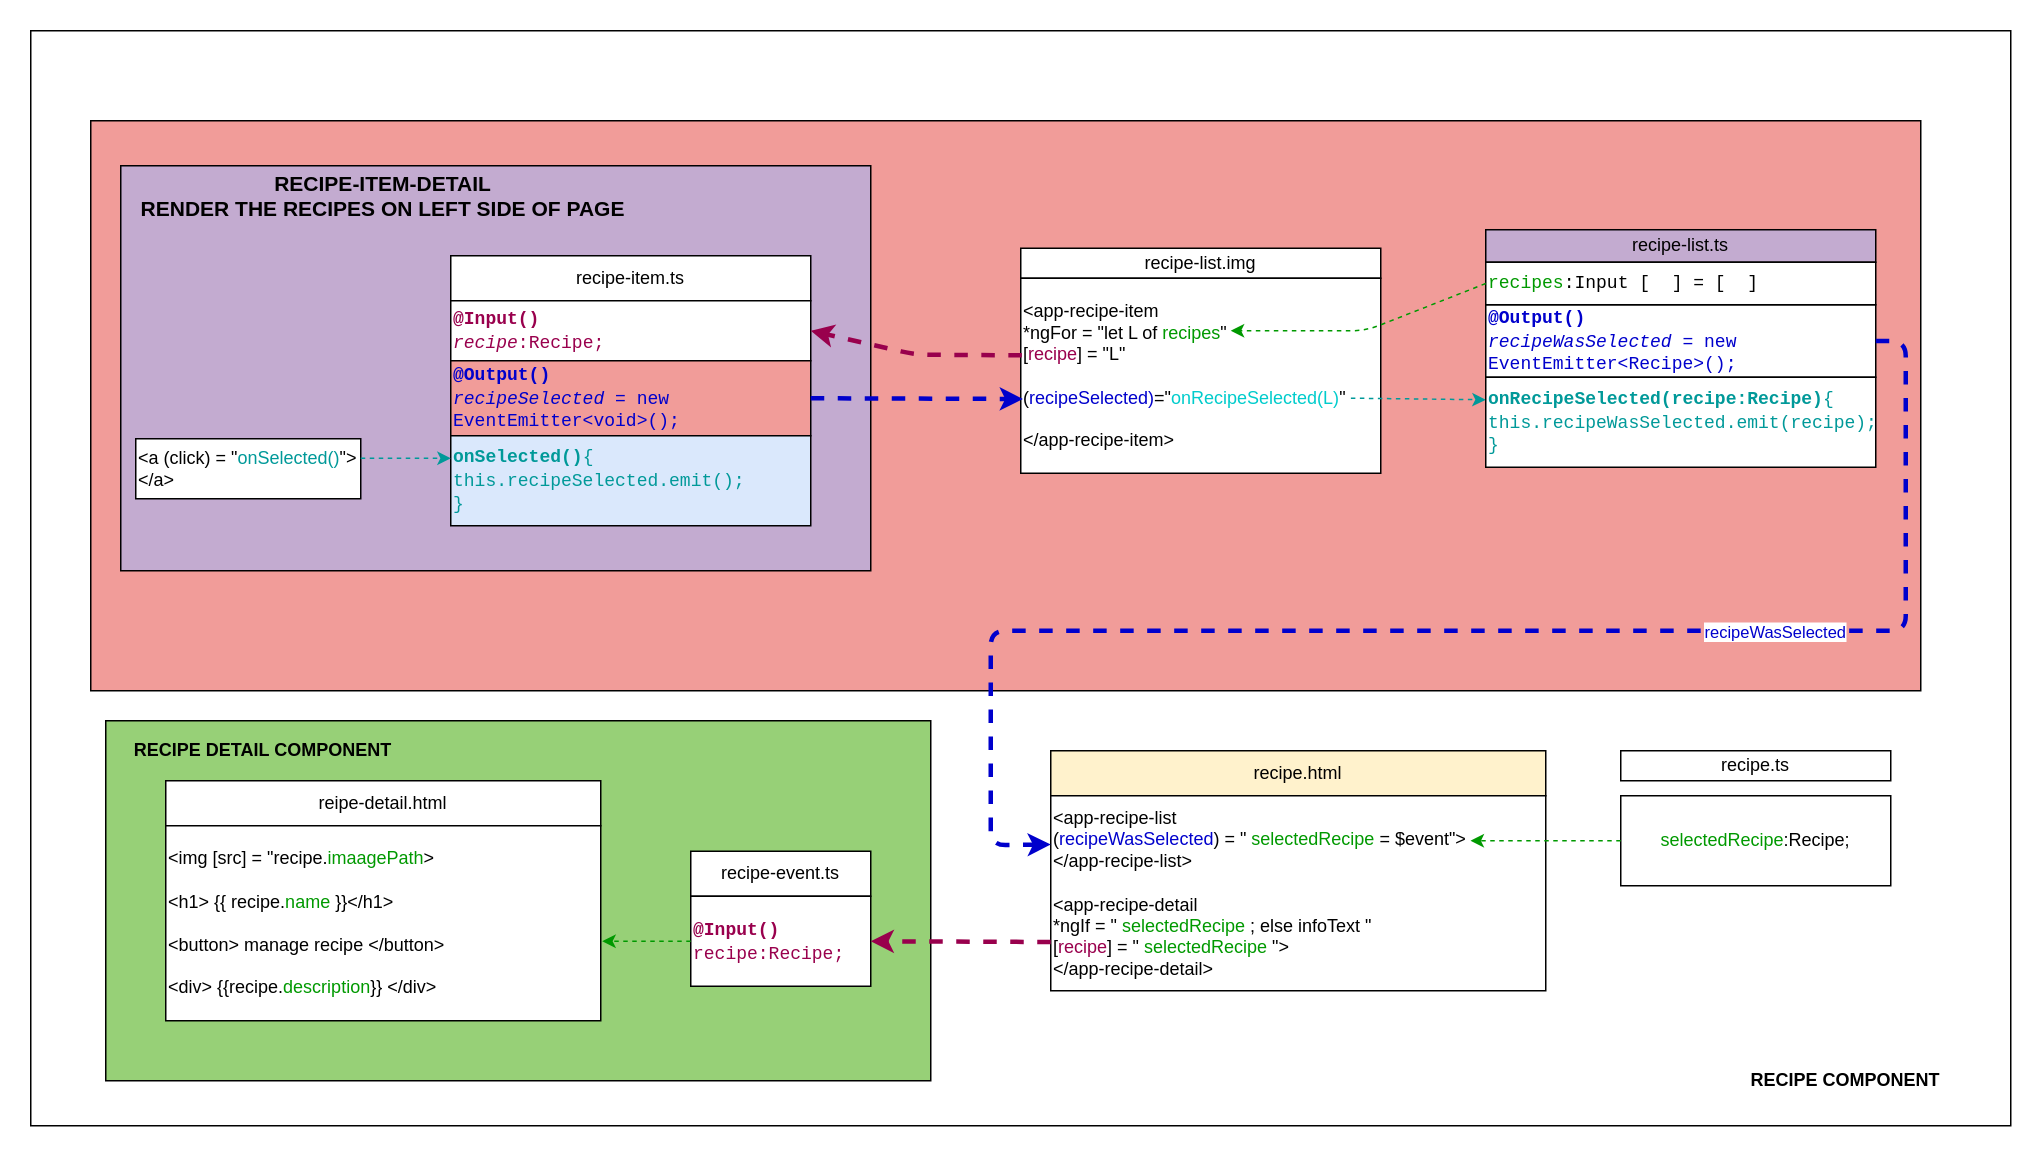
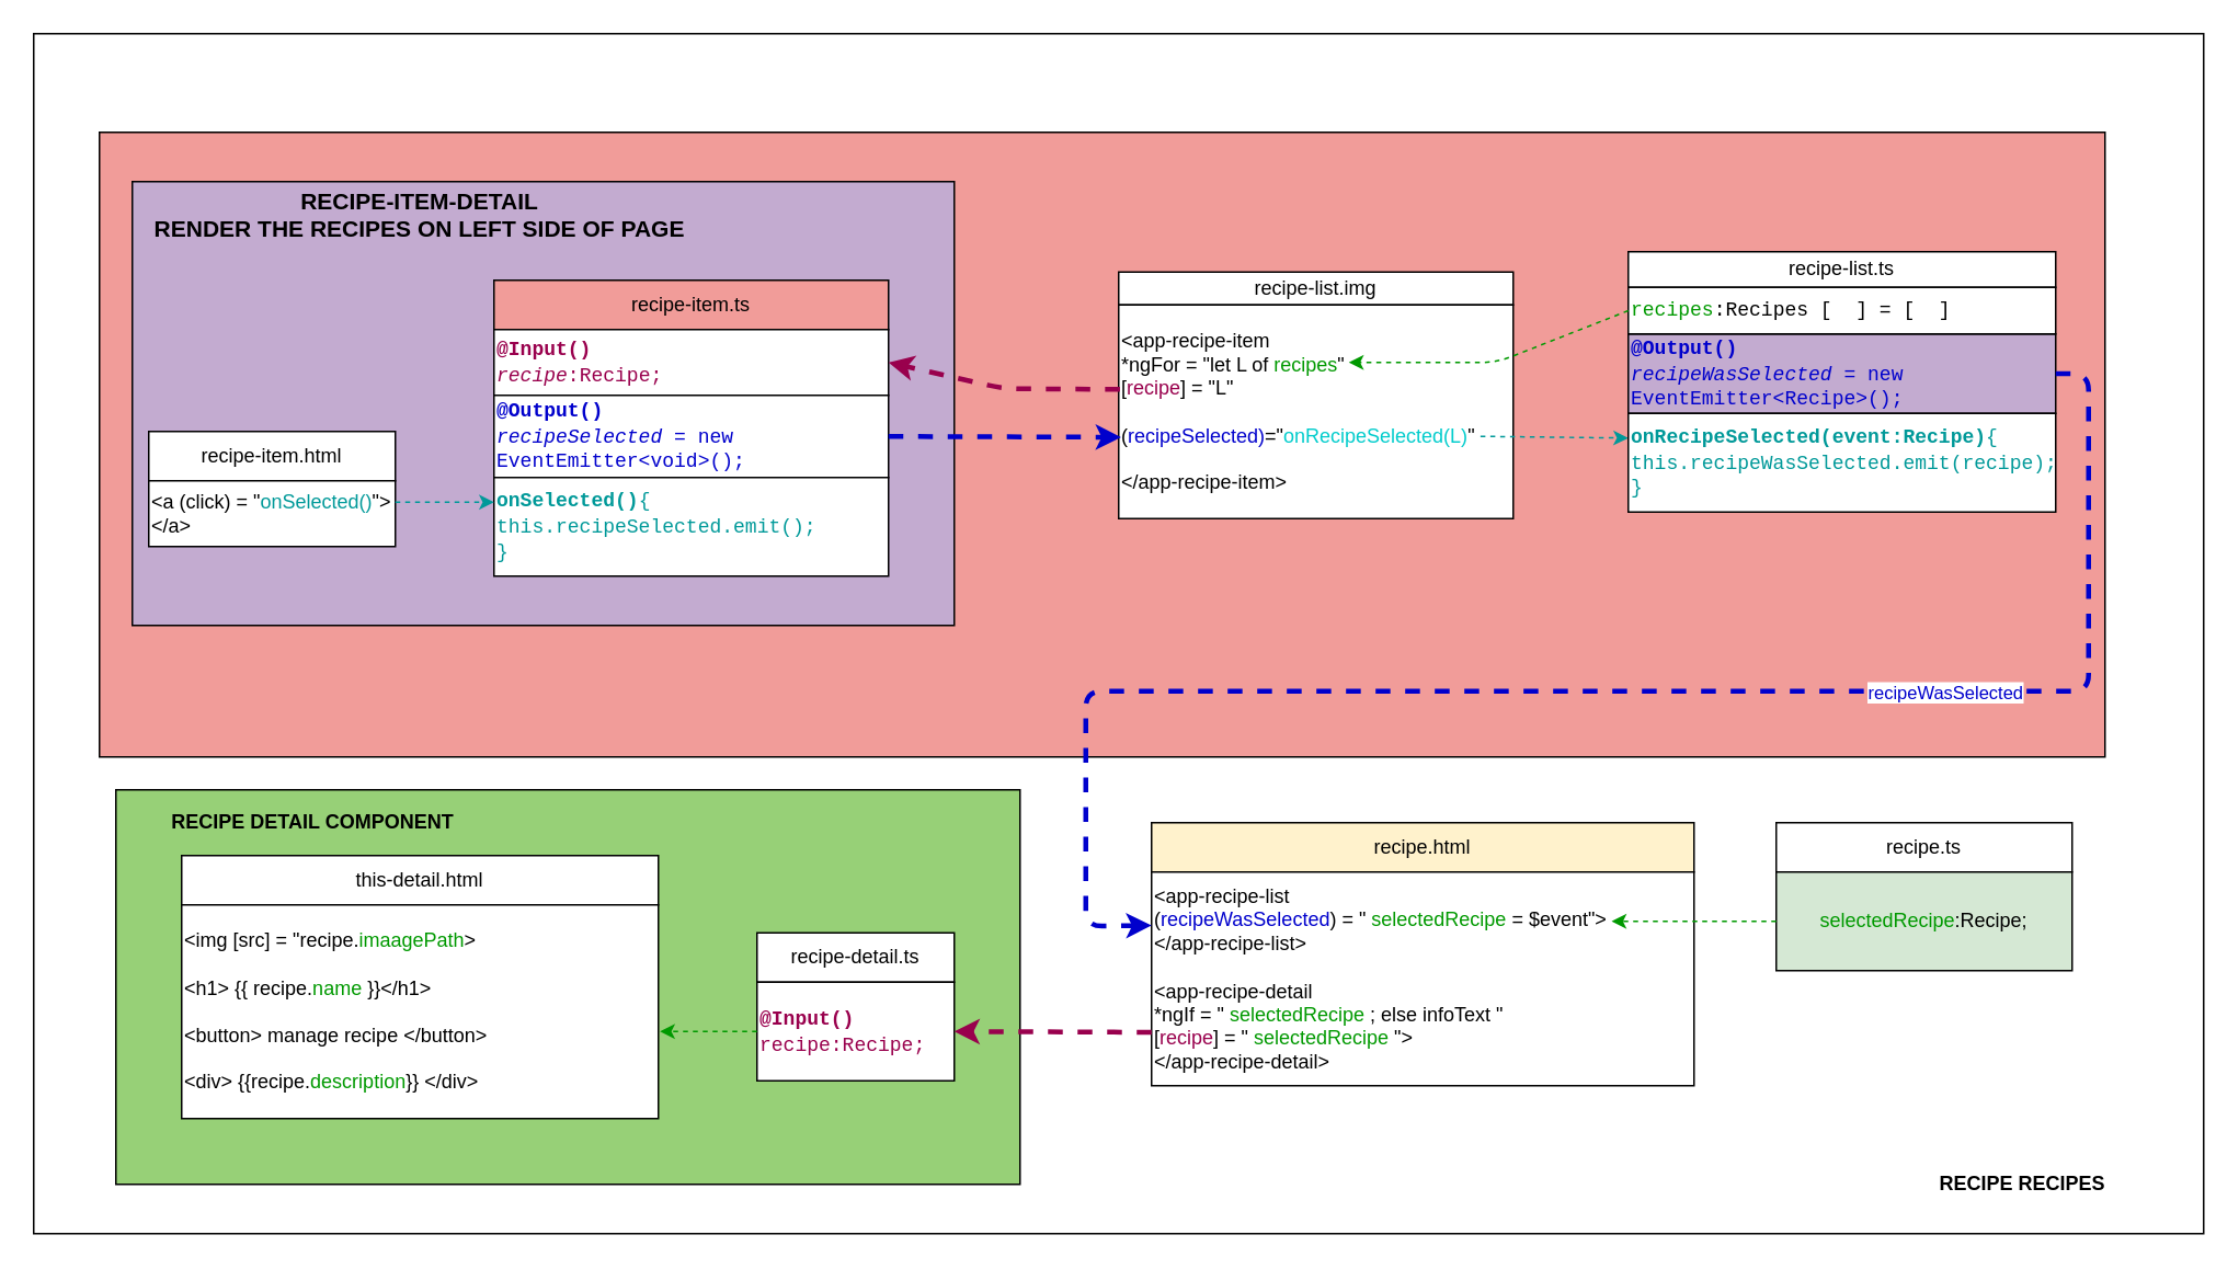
- <mxCell id="23" value="recipe-list.ts" style="rounded=0;whiteSpace=wrap;html=1;fillColor=#c3abd0;" parent="22" vertex="1"><mxGeometry width="260" height="21.664" as="geometry" /></mxCell>
+ <mxCell id="23" value="recipe-list.ts" style="rounded=0;whiteSpace=wrap;html=1;" parent="22" vertex="1"><mxGeometry width="260" height="21.664" as="geometry" /></mxCell>
- <mxCell id="7" value="recipe-item.ts" style="rounded=0;whiteSpace=wrap;html=1;" parent="6" vertex="1"><mxGeometry width="240" height="30" as="geometry" /></mxCell>
+ <mxCell id="7" value="recipe-item.ts" style="rounded=0;whiteSpace=wrap;html=1;fillColor=#f19c99;" parent="6" vertex="1"><mxGeometry width="240" height="30" as="geometry" /></mxCell>
- <mxCell id="26" value="&lt;font face=&quot;Courier New&quot;&gt;&lt;font color=&quot;#009900&quot;&gt;recipes&lt;/font&gt;:Input [&amp;nbsp; ] = [&amp;nbsp; ]&amp;nbsp;&lt;/font&gt;" style="rounded=0;whiteSpace=wrap;html=1;align=left;" parent="22" vertex="1"><mxGeometry y="21.66" width="260" height="28.34" as="geometry" /></mxCell>
+ <mxCell id="26" value="&lt;font face=&quot;Courier New&quot;&gt;&lt;font color=&quot;#009900&quot;&gt;recipes&lt;/font&gt;:Recipes [&amp;nbsp; ] = [&amp;nbsp; ]&amp;nbsp;&lt;/font&gt;" style="rounded=0;whiteSpace=wrap;html=1;align=left;" parent="22" vertex="1"><mxGeometry y="21.66" width="260" height="28.34" as="geometry" /></mxCell>
- <mxCell id="24" value="&lt;font face=&quot;Courier New&quot; color=&quot;#0000cc&quot;&gt;&lt;b&gt;@Output()&lt;br&gt;&lt;/b&gt;&lt;i&gt;recipeWasSelected&lt;/i&gt; = new EventEmitter&amp;lt;Recipe&amp;gt;();&lt;/font&gt;" style="rounded=0;whiteSpace=wrap;html=1;align=left;" parent="22" vertex="1"><mxGeometry y="50" width="260" height="48.34" as="geometry" /></mxCell>
+ <mxCell id="24" value="&lt;font face=&quot;Courier New&quot; color=&quot;#0000cc&quot;&gt;&lt;b&gt;@Output()&lt;br&gt;&lt;/b&gt;&lt;i&gt;recipeWasSelected&lt;/i&gt; = new EventEmitter&amp;lt;Recipe&amp;gt;();&lt;/font&gt;" style="rounded=0;whiteSpace=wrap;html=1;align=left;fillColor=#c3abd0;" parent="22" vertex="1"><mxGeometry y="50" width="260" height="48.34" as="geometry" /></mxCell>
- <mxCell id="9" value="&lt;font face=&quot;Courier New&quot; color=&quot;#0000cc&quot;&gt;&lt;b&gt;@Output()&lt;br&gt;&lt;/b&gt;&lt;i&gt;recipeSelected&lt;/i&gt; = new EventEmitter&amp;lt;void&amp;gt;();&lt;/font&gt;" style="rounded=0;whiteSpace=wrap;html=1;align=left;fillColor=#f19c99;" parent="6" vertex="1"><mxGeometry y="70" width="240" height="50" as="geometry" /></mxCell>
+ <mxCell id="9" value="&lt;font face=&quot;Courier New&quot; color=&quot;#0000cc&quot;&gt;&lt;b&gt;@Output()&lt;br&gt;&lt;/b&gt;&lt;i&gt;recipeSelected&lt;/i&gt; = new EventEmitter&amp;lt;void&amp;gt;();&lt;/font&gt;" style="rounded=0;whiteSpace=wrap;html=1;align=left;" parent="6" vertex="1"><mxGeometry y="70" width="240" height="50" as="geometry" /></mxCell>
+ <mxCell id="12" value="recipe-item.html" style="rounded=0;whiteSpace=wrap;html=1;" parent="11" vertex="1"><mxGeometry width="150" height="30" as="geometry" /></mxCell>
- <mxCell id="25" value="&lt;font face=&quot;Courier New&quot; color=&quot;#009999&quot;&gt;&lt;b&gt;onRecipeSelected(recipe:Recipe)&lt;/b&gt;{&lt;br&gt;this.recipeWasSelected.emit(recipe);&lt;br&gt;}&lt;/font&gt;" style="rounded=0;whiteSpace=wrap;html=1;align=left;" parent="22" vertex="1"><mxGeometry y="98.34" width="260" height="60" as="geometry" /></mxCell>
+ <mxCell id="25" value="&lt;font face=&quot;Courier New&quot; color=&quot;#009999&quot;&gt;&lt;b&gt;onRecipeSelected(event:Recipe)&lt;/b&gt;{&lt;br&gt;this.recipeWasSelected.emit(recipe);&lt;br&gt;}&lt;/font&gt;" style="rounded=0;whiteSpace=wrap;html=1;align=left;" parent="22" vertex="1"><mxGeometry y="98.34" width="260" height="60" as="geometry" /></mxCell>
- <mxCell id="10" value="&lt;font face=&quot;Courier New&quot; color=&quot;#009999&quot;&gt;&lt;b&gt;onSelected()&lt;/b&gt;{&lt;br&gt;this.recipeSelected.emit();&lt;br&gt;}&lt;/font&gt;" style="rounded=0;whiteSpace=wrap;html=1;align=left;fillColor=#dae8fc;" parent="6" vertex="1"><mxGeometry y="120" width="240" height="60" as="geometry" /></mxCell>
+ <mxCell id="10" value="&lt;font face=&quot;Courier New&quot; color=&quot;#009999&quot;&gt;&lt;b&gt;onSelected()&lt;/b&gt;{&lt;br&gt;this.recipeSelected.emit();&lt;br&gt;}&lt;/font&gt;" style="rounded=0;whiteSpace=wrap;html=1;align=left;" parent="6" vertex="1"><mxGeometry y="120" width="240" height="60" as="geometry" /></mxCell>
- <mxCell id="45" value="&lt;b&gt;RECIPE DETAIL COMPONENT&lt;/b&gt;" style="text;html=1;strokeColor=none;fillColor=none;align=center;verticalAlign=middle;whiteSpace=wrap;rounded=0;" vertex="1" parent="1"><mxGeometry x="80" y="490" width="190" height="20" as="geometry" /></mxCell>
+ <mxCell id="45" value="&lt;b&gt;RECIPE DETAIL COMPONENT&lt;/b&gt;" style="text;html=1;strokeColor=none;fillColor=none;align=center;verticalAlign=middle;whiteSpace=wrap;rounded=0;" vertex="1" parent="1"><mxGeometry x="95" y="490" width="190" height="20" as="geometry" /></mxCell>
- <mxCell id="32" value="recipe.ts" style="rounded=0;whiteSpace=wrap;html=1;" vertex="1" parent="1"><mxGeometry x="1080" y="500" width="180" height="20" as="geometry" /></mxCell>
+ <mxCell id="32" value="recipe.ts" style="rounded=0;whiteSpace=wrap;html=1;" vertex="1" parent="1"><mxGeometry x="1080" y="500" width="180" height="30" as="geometry" /></mxCell>
- <mxCell id="41" value="reipe-detail.html" style="rounded=0;whiteSpace=wrap;html=1;fillColor=#FFFFFF;" vertex="1" parent="40"><mxGeometry width="290" height="30" as="geometry" /></mxCell>
+ <mxCell id="41" value="this-detail.html" style="rounded=0;whiteSpace=wrap;html=1;fillColor=#FFFFFF;" vertex="1" parent="40"><mxGeometry width="290" height="30" as="geometry" /></mxCell>
- <mxCell id="33" value="&lt;font color=&quot;#009900&quot;&gt;selectedRecipe&lt;/font&gt;:Recipe;" style="rounded=0;whiteSpace=wrap;html=1;" vertex="1" parent="1"><mxGeometry x="1080" y="530" width="180" height="60" as="geometry" /></mxCell>
+ <mxCell id="33" value="&lt;font color=&quot;#009900&quot;&gt;selectedRecipe&lt;/font&gt;:Recipe;" style="rounded=0;whiteSpace=wrap;html=1;fillColor=#d5e8d4;" vertex="1" parent="1"><mxGeometry x="1080" y="530" width="180" height="60" as="geometry" /></mxCell>
- <mxCell id="38" value="recipe-event.ts" style="rounded=0;whiteSpace=wrap;html=1;fillColor=#FFFFFF;" vertex="1" parent="37"><mxGeometry width="120" height="30" as="geometry" /></mxCell>
+ <mxCell id="38" value="recipe-detail.ts" style="rounded=0;whiteSpace=wrap;html=1;fillColor=#FFFFFF;" vertex="1" parent="37"><mxGeometry width="120" height="30" as="geometry" /></mxCell>
- <mxCell id="46" value="&lt;b&gt;RECIPE COMPONENT&lt;/b&gt;" style="text;html=1;strokeColor=none;fillColor=none;align=center;verticalAlign=middle;whiteSpace=wrap;rounded=0;" vertex="1" parent="1"><mxGeometry x="1150" y="710" width="160" height="20" as="geometry" /></mxCell>
+ <mxCell id="46" value="&lt;b&gt;RECIPE RECIPES&lt;/b&gt;" style="text;html=1;strokeColor=none;fillColor=none;align=center;verticalAlign=middle;whiteSpace=wrap;rounded=0;" vertex="1" parent="1"><mxGeometry x="1150" y="710" width="160" height="20" as="geometry" /></mxCell>
